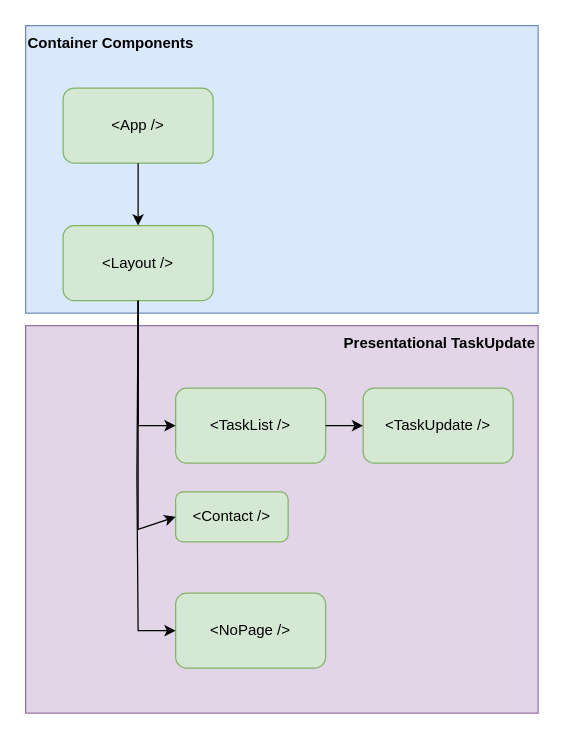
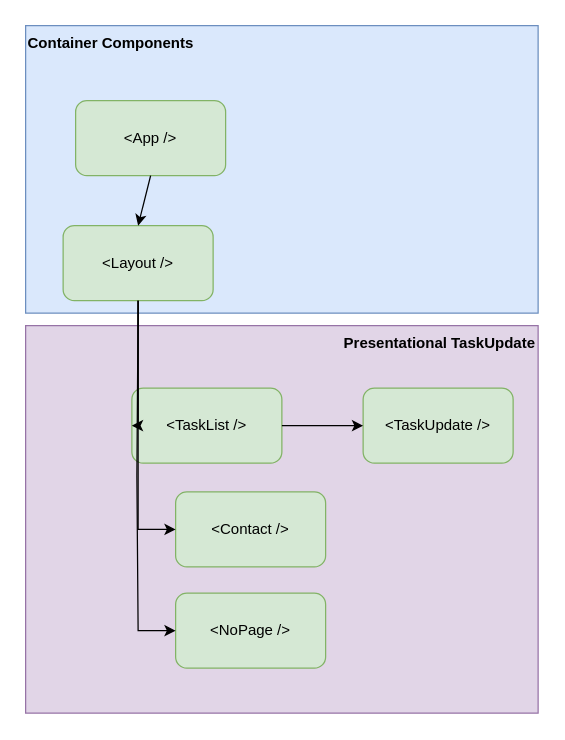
- <mxCell id="4" value="&amp;lt;App /&amp;gt;" style="rounded=1;whiteSpace=wrap;html=1;fillColor=#d5e8d4;strokeColor=#82b366;" parent="1" vertex="1"><mxGeometry x="50" y="70" width="120" height="60" as="geometry" /></mxCell>
+ <mxCell id="4" value="&amp;lt;App /&amp;gt;" style="rounded=1;whiteSpace=wrap;html=1;fillColor=#d5e8d4;strokeColor=#82b366;" parent="1" vertex="1"><mxGeometry x="60" y="80" width="120" height="60" as="geometry" /></mxCell>
- <mxCell id="6" value="&amp;lt;TaskList /&amp;gt;" style="rounded=1;whiteSpace=wrap;html=1;fillColor=#d5e8d4;strokeColor=#82b366;" parent="1" vertex="1"><mxGeometry x="140" y="310" width="120" height="60" as="geometry" /></mxCell>
+ <mxCell id="6" value="&amp;lt;TaskList /&amp;gt;" style="rounded=1;whiteSpace=wrap;html=1;fillColor=#d5e8d4;strokeColor=#82b366;" parent="1" vertex="1"><mxGeometry x="105" y="310" width="120" height="60" as="geometry" /></mxCell>
- <mxCell id="8" value="&amp;lt;Contact /&amp;gt;" style="rounded=1;whiteSpace=wrap;html=1;fillColor=#d5e8d4;strokeColor=#82b366;" parent="1" vertex="1"><mxGeometry x="140" y="393" width="90" height="40" as="geometry" /></mxCell>
+ <mxCell id="8" value="&amp;lt;Contact /&amp;gt;" style="rounded=1;whiteSpace=wrap;html=1;fillColor=#d5e8d4;strokeColor=#82b366;" parent="1" vertex="1"><mxGeometry x="140" y="393" width="120" height="60" as="geometry" /></mxCell>
